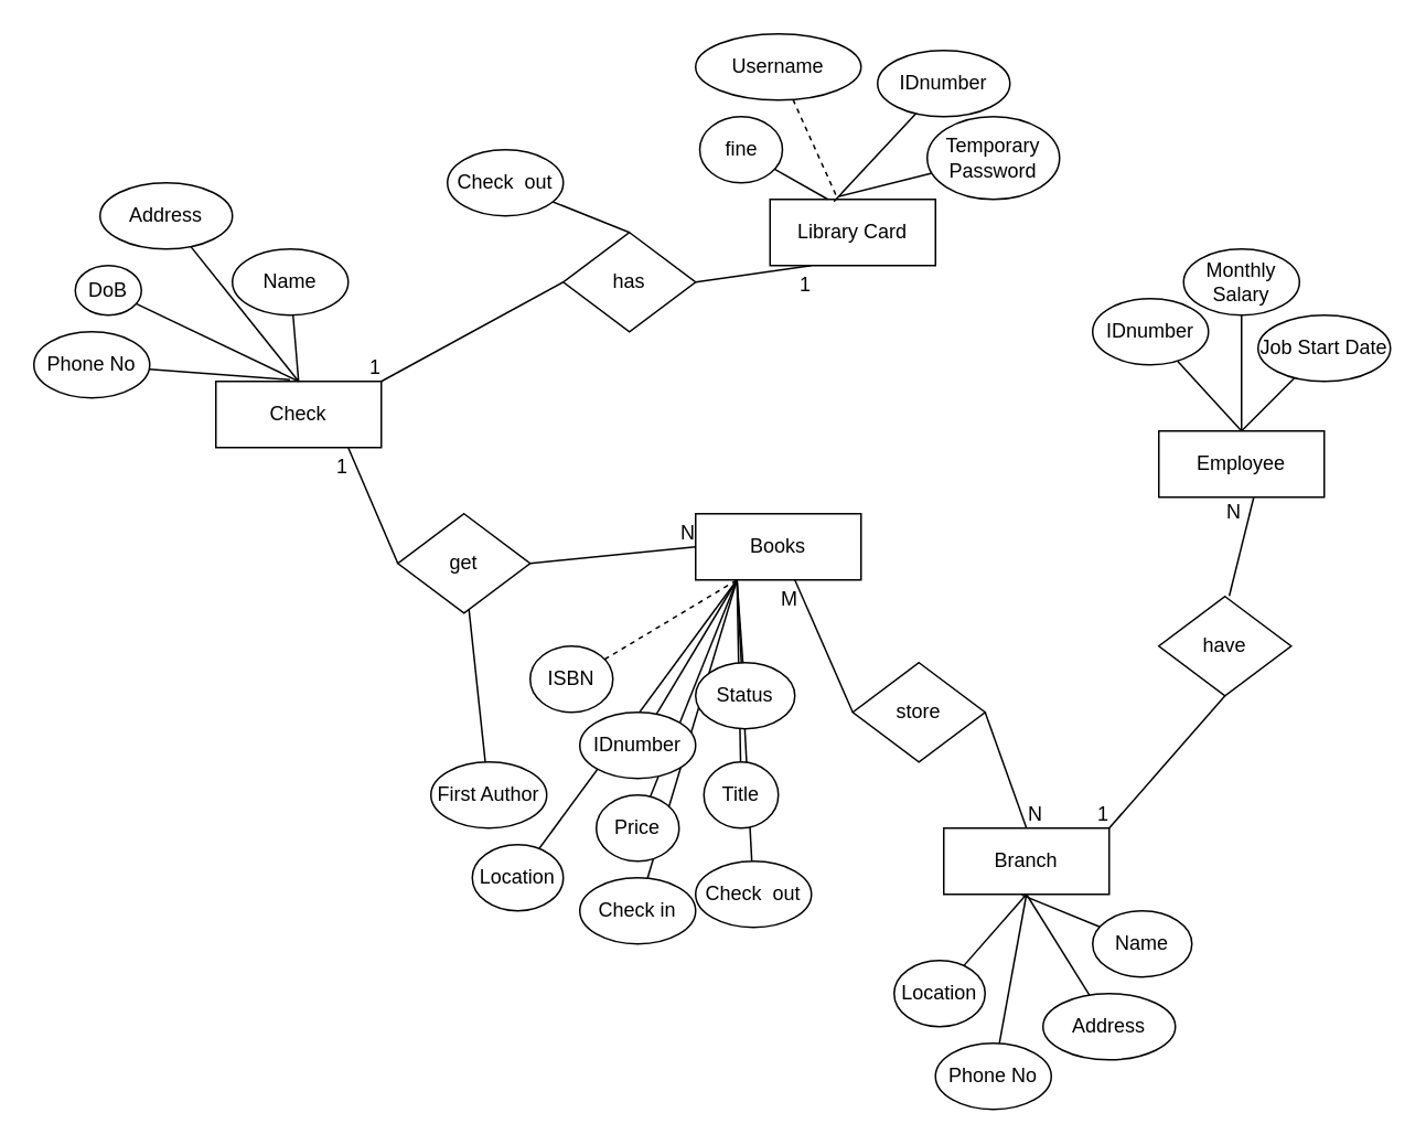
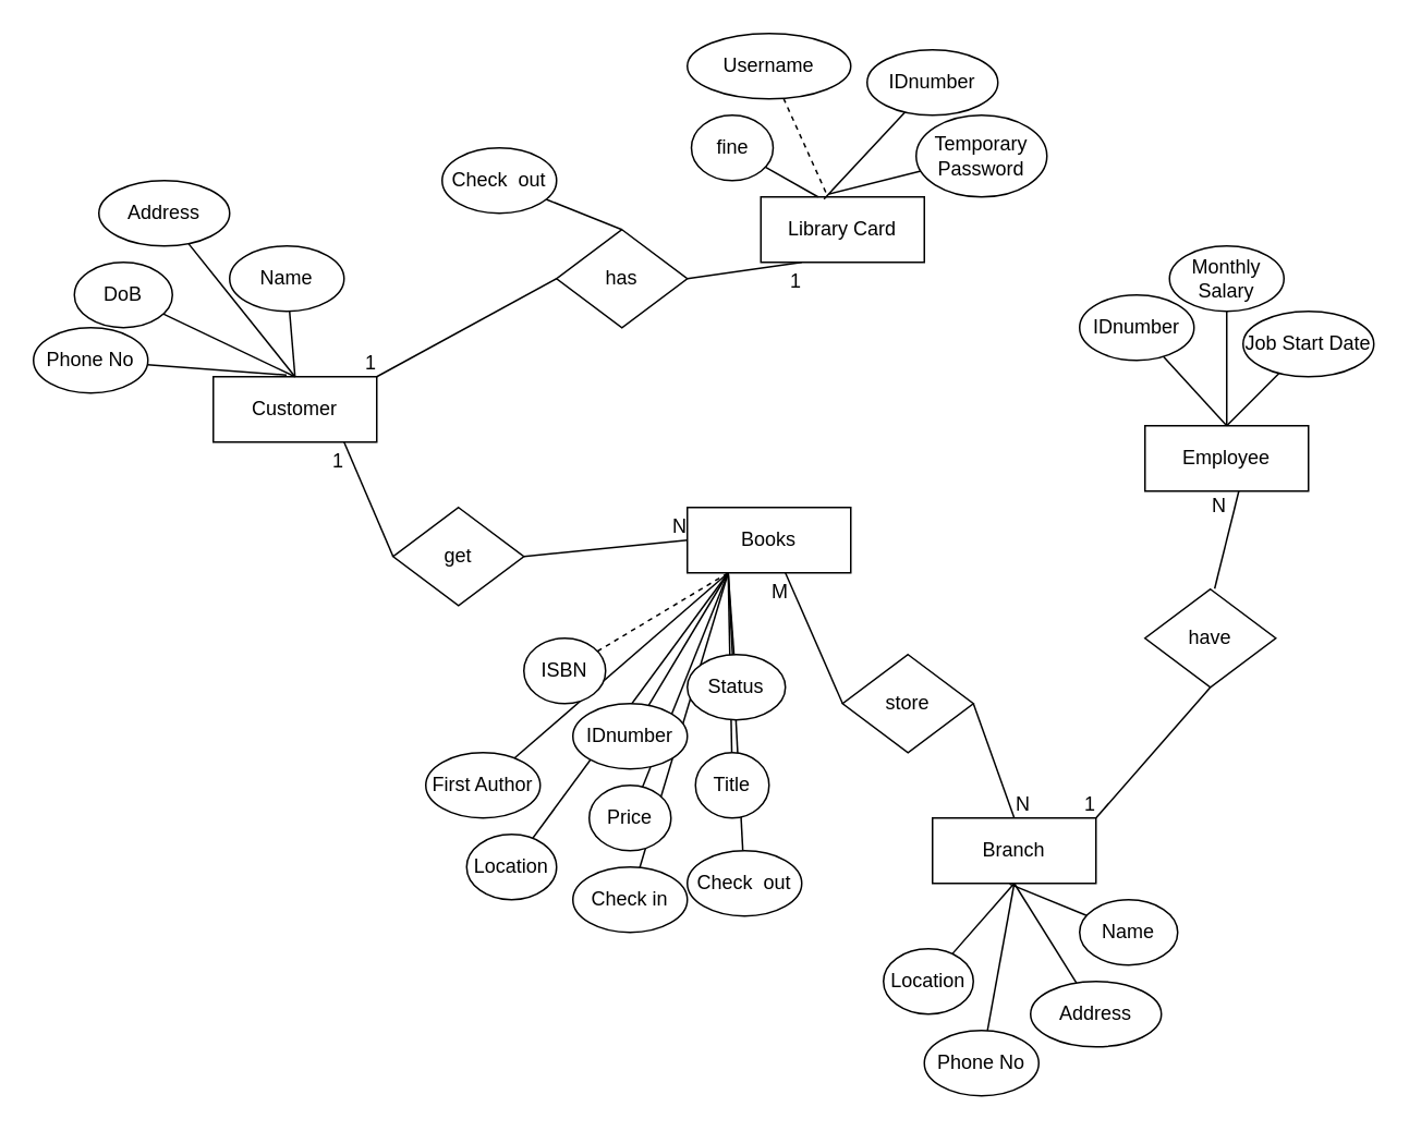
- <mxCell id="42" value="DoB" style="ellipse;whiteSpace=wrap;html=1;align=center;" vertex="1" parent="1"><mxGeometry x="45" y="160" width="40" height="30" as="geometry" /></mxCell>
+ <mxCell id="42" value="DoB" style="ellipse;whiteSpace=wrap;html=1;align=center;" vertex="1" parent="1"><mxGeometry x="45" y="160" width="60" height="40" as="geometry" /></mxCell>
- <mxCell id="2" value="Check" style="whiteSpace=wrap;html=1;align=center;" vertex="1" parent="1"><mxGeometry x="130" y="230" width="100" height="40" as="geometry" /></mxCell>
+ <mxCell id="2" value="Customer" style="whiteSpace=wrap;html=1;align=center;" vertex="1" parent="1"><mxGeometry x="130" y="230" width="100" height="40" as="geometry" /></mxCell>
- <mxCell id="46" style="edgeStyle=none;rounded=0;orthogonalLoop=1;jettySize=auto;html=1;endArrow=none;endFill=0;" edge="1" parent="1" source="47" target="7"><mxGeometry relative="1" as="geometry" /></mxCell>
+ <mxCell id="46" style="edgeStyle=none;rounded=0;orthogonalLoop=1;jettySize=auto;html=1;entryX=0.25;entryY=1;entryDx=0;entryDy=0;endArrow=none;endFill=0;" edge="1" parent="1" source="47" target="4"><mxGeometry relative="1" as="geometry" /></mxCell>
